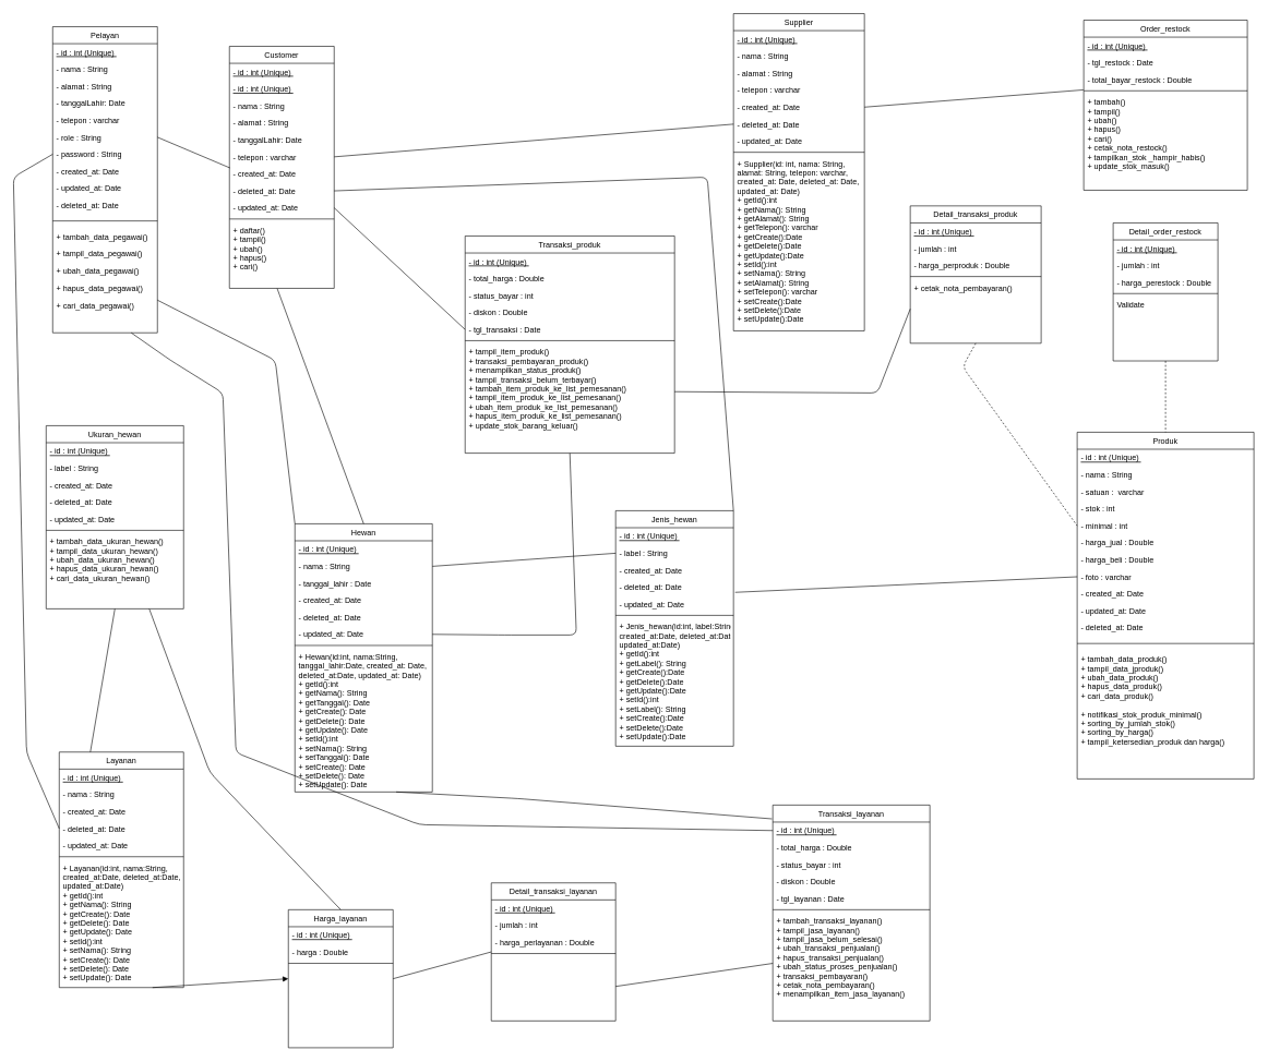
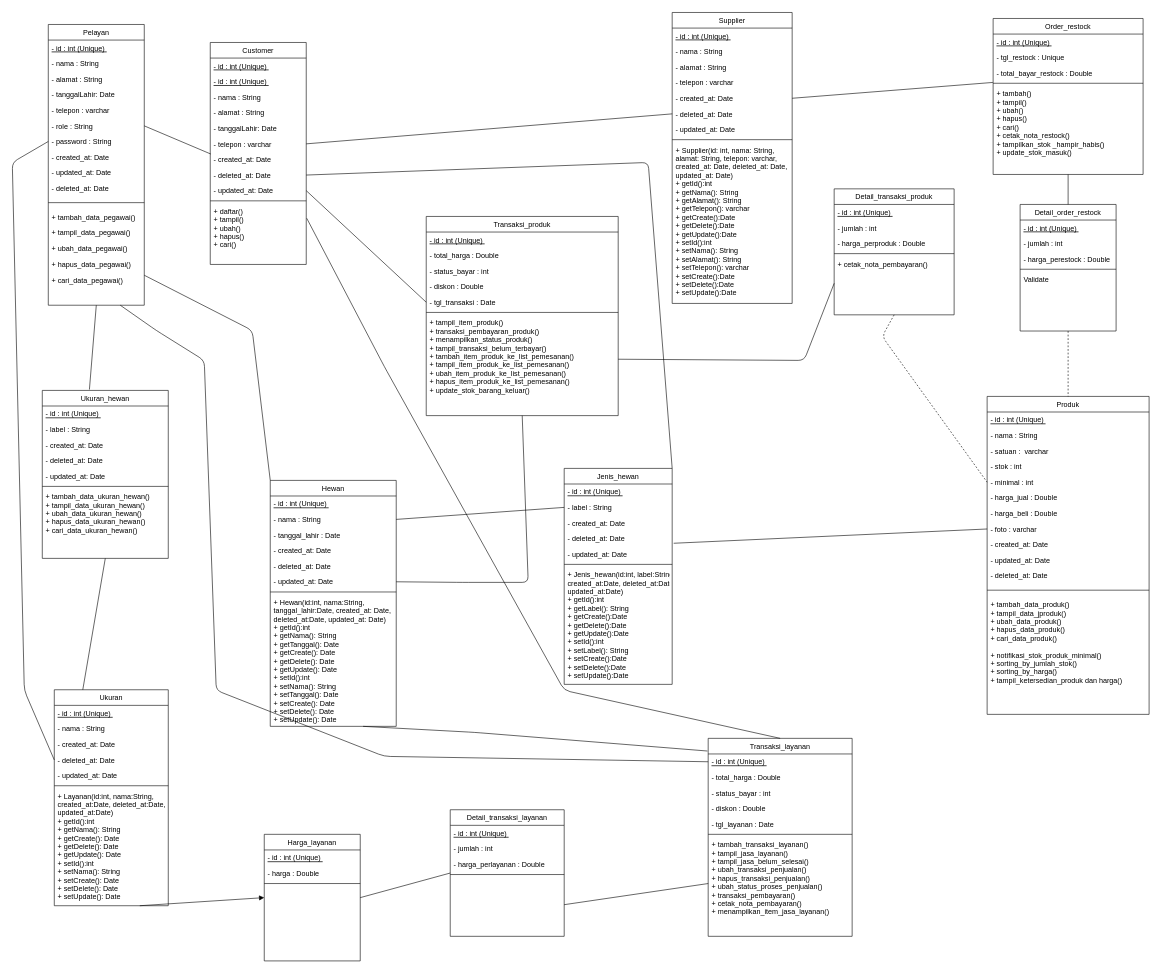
- <mxCell id="56" value="- tgl_restock : Date" style="text;align=left;verticalAlign=top;spacingLeft=4;spacingRight=4;overflow=hidden;rotatable=0;points=[[0,0.5],[1,0.5]];portConstraint=eastwest;rounded=0;shadow=0;html=0;" parent="54" vertex="1"><mxGeometry y="52" width="250" height="26" as="geometry" /></mxCell>
+ <mxCell id="56" value="- tgl_restock : Unique" style="text;align=left;verticalAlign=top;spacingLeft=4;spacingRight=4;overflow=hidden;rotatable=0;points=[[0,0.5],[1,0.5]];portConstraint=eastwest;rounded=0;shadow=0;html=0;" parent="54" vertex="1"><mxGeometry y="52" width="250" height="26" as="geometry" /></mxCell>
+ <mxCell id="133" value="" style="endArrow=none;html=1;exitX=0.5;exitY=0;exitDx=0;exitDy=0;entryX=0.5;entryY=1;entryDx=0;entryDy=0;" parent="1" source="60" target="54" edge="1"><mxGeometry width="50" height="50" relative="1" as="geometry"><mxPoint x="1350" y="280" as="sourcePoint" /><mxPoint x="1400" y="230" as="targetPoint" /></mxGeometry></mxCell>
+ <mxCell id="142" value="" style="endArrow=none;html=1;exitX=0.374;exitY=-0.005;exitDx=0;exitDy=0;exitPerimeter=0;entryX=0.5;entryY=1;entryDx=0;entryDy=0;" parent="1" source="97" target="2" edge="1"><mxGeometry width="50" height="50" relative="1" as="geometry"><mxPoint x="340" y="580" as="sourcePoint" /><mxPoint x="390" y="530" as="targetPoint" /></mxGeometry></mxCell>
- <mxCell id="139" value="" style="endArrow=none;html=1;exitX=0.5;exitY=0;exitDx=0;exitDy=0;entryX=0.456;entryY=1.044;entryDx=0;entryDy=0;entryPerimeter=0;" parent="1" source="88" target="29" edge="1"><mxGeometry width="50" height="50" relative="1" as="geometry"><mxPoint x="740" y="690" as="sourcePoint" /><mxPoint x="465.231" y="494" as="targetPoint" /></mxGeometry></mxCell>
+ <mxCell id="149" value="" style="endArrow=none;html=1;entryX=1.005;entryY=0.255;entryDx=0;entryDy=0;entryPerimeter=0;exitX=0.5;exitY=0;exitDx=0;exitDy=0;" parent="1" source="40" target="29" edge="1"><mxGeometry width="50" height="50" relative="1" as="geometry"><mxPoint x="1160" y="1253" as="sourcePoint" /><mxPoint x="880" y="280" as="targetPoint" /><Array as="points"><mxPoint x="940" y="1150" /><mxPoint x="640" y="610" /></Array></mxGeometry></mxCell>
- <mxCell id="105" value="Layanan" style="swimlane;fontStyle=0;align=center;verticalAlign=top;childLayout=stackLayout;horizontal=1;startSize=26;horizontalStack=0;resizeParent=1;resizeLast=0;collapsible=1;marginBottom=0;rounded=0;shadow=0;strokeWidth=1;" parent="1" vertex="1"><mxGeometry x="90" y="1149" width="190" height="360" as="geometry"><mxRectangle x="550" y="140" width="160" height="26" as="alternateBounds" /></mxGeometry></mxCell>
+ <mxCell id="105" value="Ukuran" style="swimlane;fontStyle=0;align=center;verticalAlign=top;childLayout=stackLayout;horizontal=1;startSize=26;horizontalStack=0;resizeParent=1;resizeLast=0;collapsible=1;marginBottom=0;rounded=0;shadow=0;strokeWidth=1;" parent="1" vertex="1"><mxGeometry x="90" y="1149" width="190" height="360" as="geometry"><mxRectangle x="550" y="140" width="160" height="26" as="alternateBounds" /></mxGeometry></mxCell>
- <mxCell id="148" value="" style="endArrow=none;html=1;exitX=0.5;exitY=0;exitDx=0;exitDy=0;entryX=0.75;entryY=1;entryDx=0;entryDy=0;" parent="1" source="113" target="97" edge="1"><mxGeometry width="50" height="50" relative="1" as="geometry"><mxPoint x="521" y="1324" as="sourcePoint" /><mxPoint x="230" y="900" as="targetPoint" /><Array as="points"><mxPoint x="320" y="1180" /></Array></mxGeometry></mxCell>
